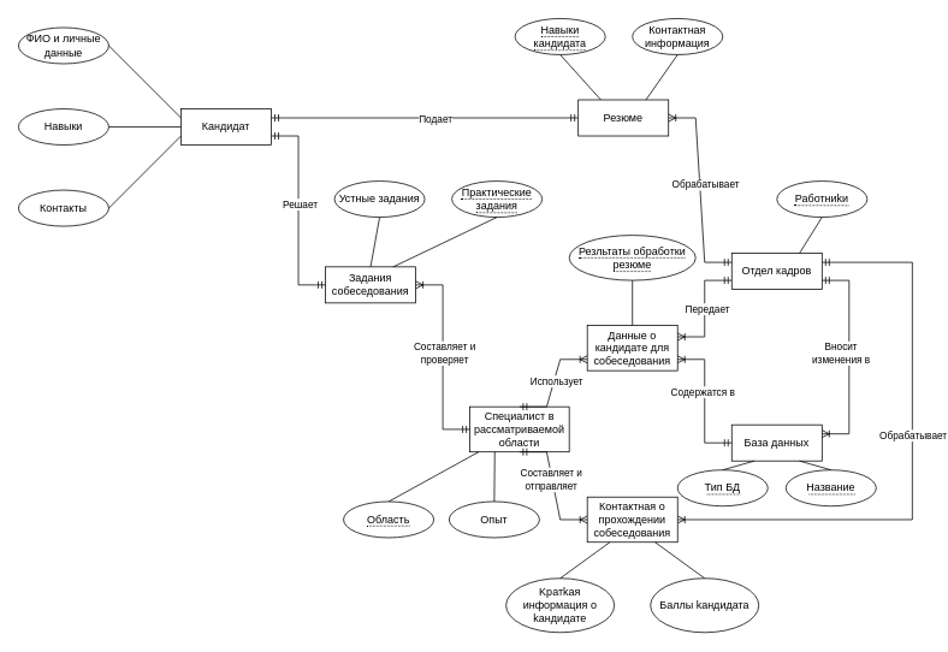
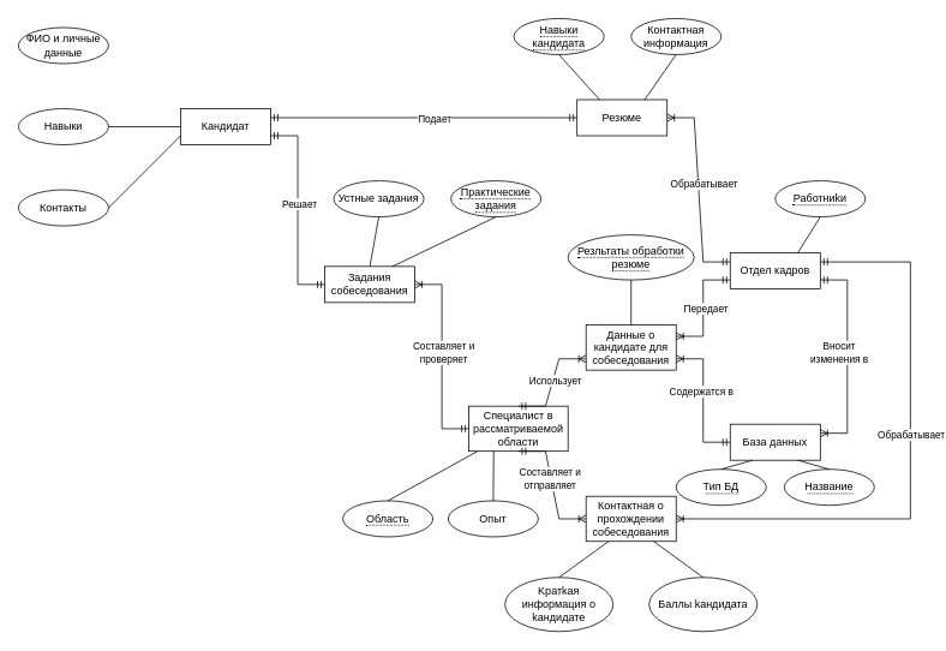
- <mxCell id="9" value="" style="endArrow=none;html=1;rounded=0;exitX=1;exitY=0.5;exitDx=0;exitDy=0;entryX=0;entryY=0.25;entryDx=0;entryDy=0;" edge="1" parent="1" source="7" target="2"><mxGeometry relative="1" as="geometry"><mxPoint x="220" y="260" as="sourcePoint" /><mxPoint x="380" y="260" as="targetPoint" /></mxGeometry></mxCell>
